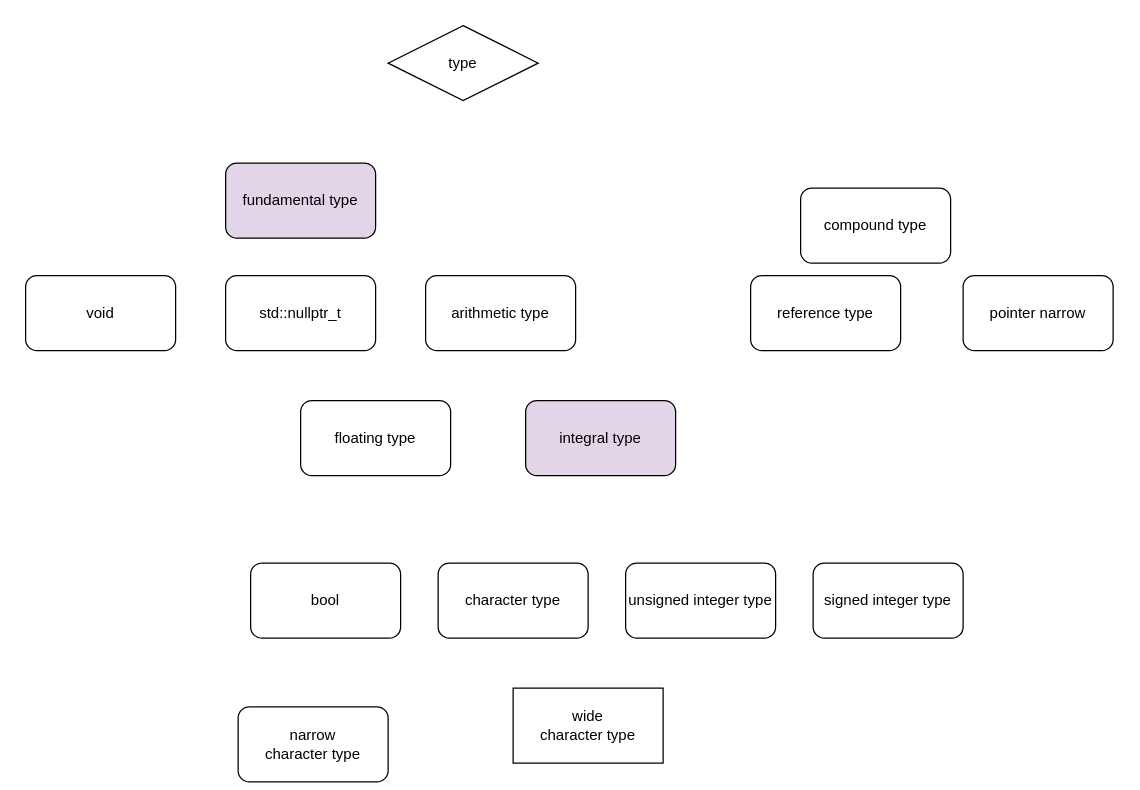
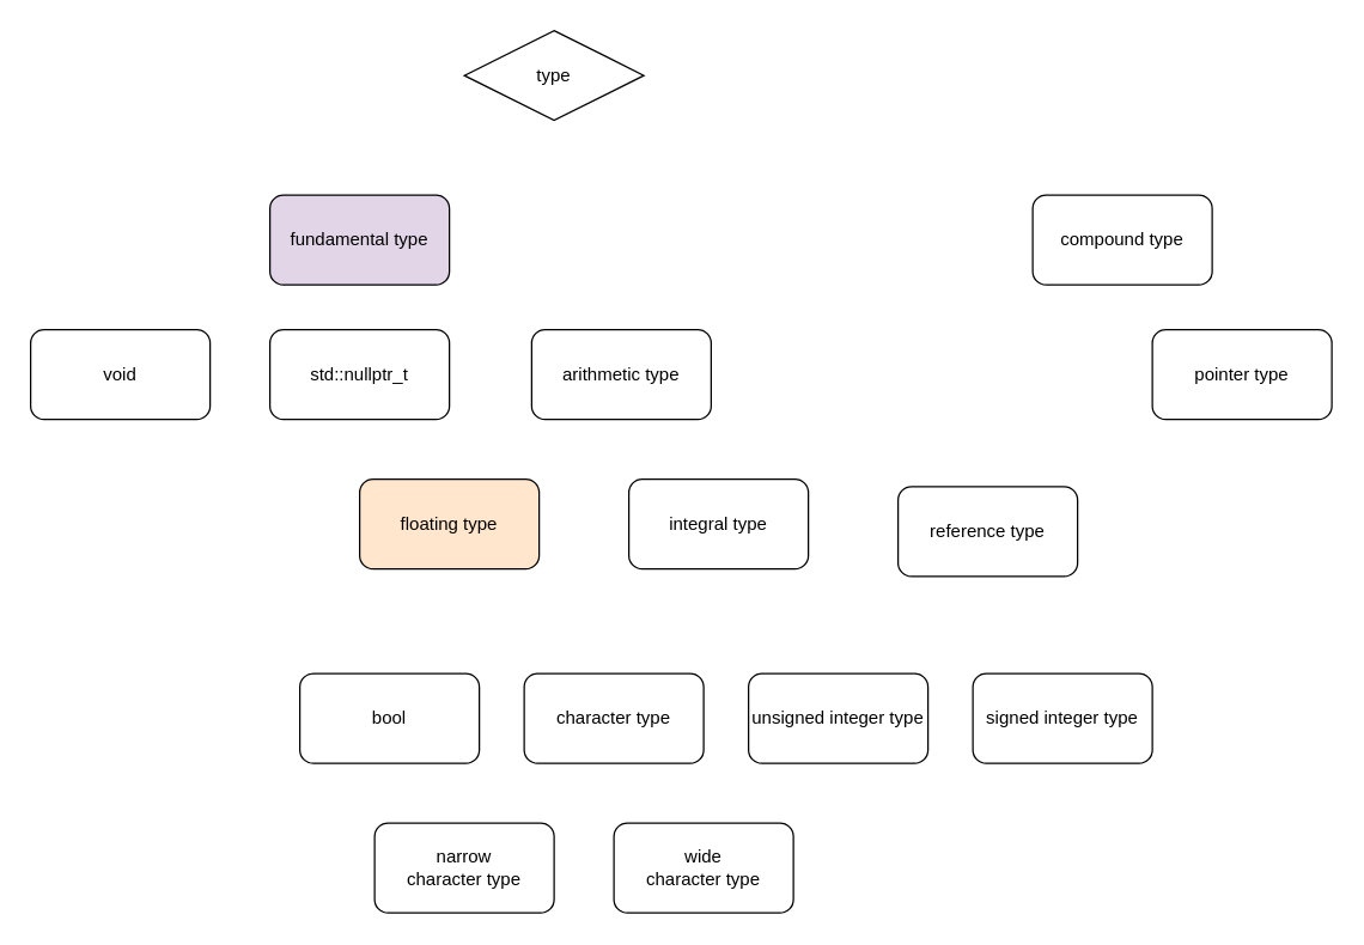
- <mxCell id="15" value="compound type" style="rounded=1;whiteSpace=wrap;html=1;" vertex="1" parent="1"><mxGeometry x="640" y="150" width="120" height="60" as="geometry" /></mxCell>
+ <mxCell id="15" value="compound type" style="rounded=1;whiteSpace=wrap;html=1;" vertex="1" parent="1"><mxGeometry x="690" y="130" width="120" height="60" as="geometry" /></mxCell>
- <mxCell id="6" value="arithmetic type" style="rounded=1;whiteSpace=wrap;html=1;" vertex="1" parent="1"><mxGeometry x="340" y="220" width="120" height="60" as="geometry" /></mxCell>
+ <mxCell id="6" value="arithmetic type" style="rounded=1;whiteSpace=wrap;html=1;" vertex="1" parent="1"><mxGeometry x="355" y="220" width="120" height="60" as="geometry" /></mxCell>
- <mxCell id="16" value="reference type" style="rounded=1;whiteSpace=wrap;html=1;" vertex="1" parent="1"><mxGeometry x="600" y="220" width="120" height="60" as="geometry" /></mxCell>
+ <mxCell id="16" value="reference type" style="rounded=1;whiteSpace=wrap;html=1;" vertex="1" parent="1"><mxGeometry x="600" y="325" width="120" height="60" as="geometry" /></mxCell>
- <mxCell id="17" value="pointer narrow" style="rounded=1;whiteSpace=wrap;html=1;" vertex="1" parent="1"><mxGeometry x="770" y="220" width="120" height="60" as="geometry" /></mxCell>
+ <mxCell id="17" value="pointer type" style="rounded=1;whiteSpace=wrap;html=1;" vertex="1" parent="1"><mxGeometry x="770" y="220" width="120" height="60" as="geometry" /></mxCell>
- <mxCell id="7" value="floating type" style="rounded=1;whiteSpace=wrap;html=1;" vertex="1" parent="1"><mxGeometry x="240" y="320" width="120" height="60" as="geometry" /></mxCell>
+ <mxCell id="7" value="floating type" style="rounded=1;whiteSpace=wrap;html=1;fillColor=#ffe6cc;" vertex="1" parent="1"><mxGeometry x="240" y="320" width="120" height="60" as="geometry" /></mxCell>
- <mxCell id="8" value="integral type" style="rounded=1;whiteSpace=wrap;html=1;fillColor=#e1d5e7;" vertex="1" parent="1"><mxGeometry x="420" y="320" width="120" height="60" as="geometry" /></mxCell>
+ <mxCell id="8" value="integral type" style="rounded=1;whiteSpace=wrap;html=1;" vertex="1" parent="1"><mxGeometry x="420" y="320" width="120" height="60" as="geometry" /></mxCell>
- <mxCell id="14" value="wide&lt;br&gt;character type" style="whiteSpace=wrap;html=1;rounded=0;" vertex="1" parent="1"><mxGeometry x="410" y="550" width="120" height="60" as="geometry" /></mxCell>
+ <mxCell id="14" value="wide&lt;br&gt;character type" style="rounded=1;whiteSpace=wrap;html=1;" vertex="1" parent="1"><mxGeometry x="410" y="550" width="120" height="60" as="geometry" /></mxCell>
- <mxCell id="13" value="narrow&lt;br&gt;character type" style="rounded=1;whiteSpace=wrap;html=1;" vertex="1" parent="1"><mxGeometry x="190" y="565" width="120" height="60" as="geometry" /></mxCell>
+ <mxCell id="13" value="narrow&lt;br&gt;character type" style="rounded=1;whiteSpace=wrap;html=1;" vertex="1" parent="1"><mxGeometry x="250" y="550" width="120" height="60" as="geometry" /></mxCell>
